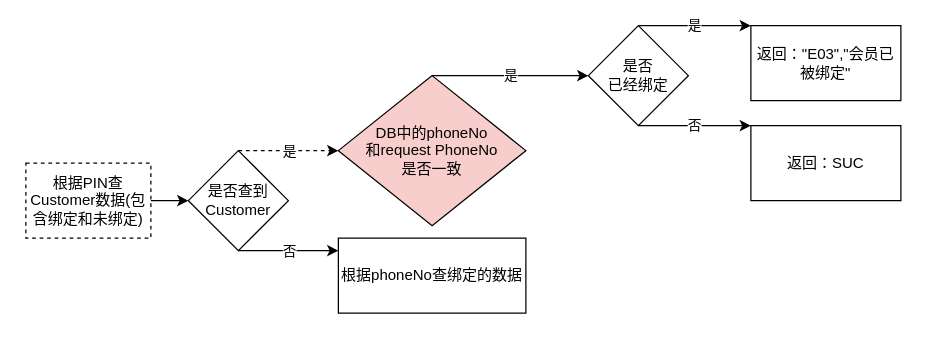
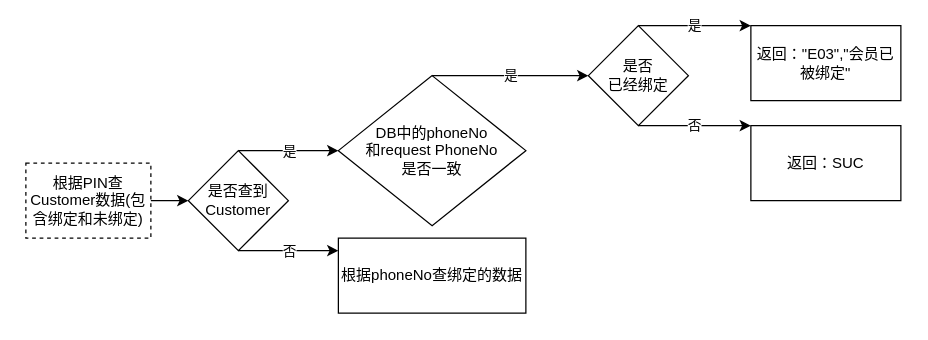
- <mxCell id="6" value="" style="endArrow=classic;html=1;rounded=0;exitX=0.5;exitY=0;exitDx=0;exitDy=0;entryX=0;entryY=0.5;entryDx=0;entryDy=0;dashed=1;" edge="1" parent="1" source="3" target="10"><mxGeometry relative="1" as="geometry"><mxPoint x="290" y="140" as="sourcePoint" /><mxPoint x="350" y="140" as="targetPoint" /></mxGeometry></mxCell>
+ <mxCell id="6" value="" style="endArrow=classic;html=1;rounded=0;exitX=0.5;exitY=0;exitDx=0;exitDy=0;entryX=0;entryY=0.5;entryDx=0;entryDy=0;" edge="1" parent="1" source="3" target="10"><mxGeometry relative="1" as="geometry"><mxPoint x="290" y="140" as="sourcePoint" /><mxPoint x="350" y="140" as="targetPoint" /></mxGeometry></mxCell>
- <mxCell id="10" value="DB中的phoneNo&lt;br&gt;和request&amp;nbsp;PhoneNo&lt;br&gt;是否一致" style="rhombus;whiteSpace=wrap;html=1;fillColor=#f8cecc;" vertex="1" parent="1"><mxGeometry x="270" y="60" width="150" height="120" as="geometry" /></mxCell>
+ <mxCell id="10" value="DB中的phoneNo&lt;br&gt;和request&amp;nbsp;PhoneNo&lt;br&gt;是否一致" style="rhombus;whiteSpace=wrap;html=1;" vertex="1" parent="1"><mxGeometry x="270" y="60" width="150" height="120" as="geometry" /></mxCell>
